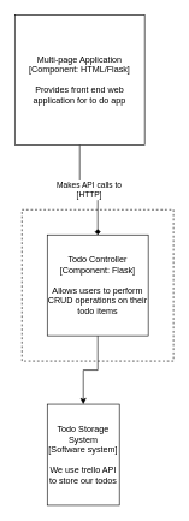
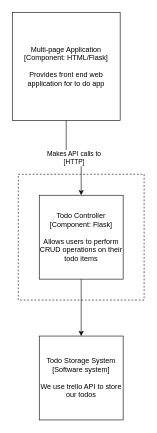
- <mxCell id="3" value="Makes API calls to&lt;br&gt;[HTTP]" style="edgeStyle=orthogonalEdgeStyle;rounded=0;orthogonalLoop=1;jettySize=auto;html=1;entryX=0.5;entryY=0;entryDx=0;entryDy=0;endArrow=diamond;" edge="1" parent="1" source="4" target="6"><mxGeometry relative="1" as="geometry" /></mxCell>
+ <mxCell id="3" value="Makes API calls to&lt;br&gt;[HTTP]" style="edgeStyle=orthogonalEdgeStyle;rounded=0;orthogonalLoop=1;jettySize=auto;html=1;entryX=0.5;entryY=0;entryDx=0;entryDy=0;" edge="1" parent="1" source="4" target="6"><mxGeometry relative="1" as="geometry" /></mxCell>
- <mxCell id="7" value="Todo Storage System&lt;br&gt;[Software system]&lt;br&gt;&lt;br&gt;We use trello API to store our todos" style="whiteSpace=wrap;html=1;aspect=fixed;" vertex="1" parent="1"><mxGeometry x="65" y="560" width="100" height="140" as="geometry" /></mxCell>
+ <mxCell id="7" value="Todo Storage System&lt;br&gt;[Software system]&lt;br&gt;&lt;br&gt;We use trello API to store our todos" style="whiteSpace=wrap;html=1;aspect=fixed;" vertex="1" parent="1"><mxGeometry x="65" y="560" width="140" height="140" as="geometry" /></mxCell>
